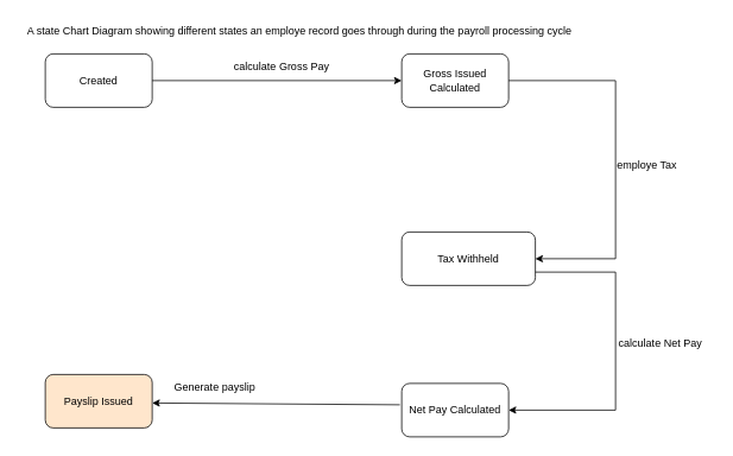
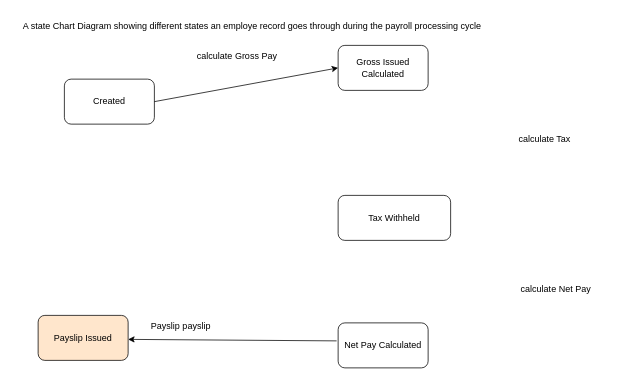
- <mxCell id="2" value="Created" style="rounded=1;whiteSpace=wrap;html=1;" vertex="1" parent="1"><mxGeometry x="50" y="60" width="120" height="60" as="geometry" /></mxCell>
+ <mxCell id="2" value="Created" style="rounded=1;whiteSpace=wrap;html=1;" vertex="1" parent="1"><mxGeometry x="85" y="105" width="120" height="60" as="geometry" /></mxCell>
- <mxCell id="9" value="" style="endArrow=classic;html=1;rounded=0;entryX=1;entryY=0.5;entryDx=0;entryDy=0;exitX=1;exitY=0.5;exitDx=0;exitDy=0;" edge="1" parent="1" source="3" target="4"><mxGeometry width="50" height="50" relative="1" as="geometry"><mxPoint x="650" y="90" as="sourcePoint" /><mxPoint x="670" y="280" as="targetPoint" /><Array as="points"><mxPoint x="690" y="90" /><mxPoint x="690" y="290" /></Array></mxGeometry></mxCell>
- <mxCell id="10" value="employe Tax" style="text;html=1;align=center;verticalAlign=middle;resizable=0;points=[];autosize=1;strokeColor=none;fillColor=none;" vertex="1" parent="1"><mxGeometry x="680" y="170" width="90" height="30" as="geometry" /></mxCell>
+ <mxCell id="10" value="calculate Tax" style="text;html=1;align=center;verticalAlign=middle;resizable=0;points=[];autosize=1;strokeColor=none;fillColor=none;" vertex="1" parent="1"><mxGeometry x="680" y="170" width="90" height="30" as="geometry" /></mxCell>
- <mxCell id="14" value="Generate payslip" style="text;html=1;align=center;verticalAlign=middle;resizable=0;points=[];autosize=1;strokeColor=none;fillColor=none;" vertex="1" parent="1"><mxGeometry x="185" y="420" width="110" height="30" as="geometry" /></mxCell>
+ <mxCell id="14" value="Payslip payslip" style="text;html=1;align=center;verticalAlign=middle;resizable=0;points=[];autosize=1;strokeColor=none;fillColor=none;" vertex="1" parent="1"><mxGeometry x="185" y="420" width="110" height="30" as="geometry" /></mxCell>
- <mxCell id="11" value="" style="endArrow=classic;html=1;rounded=0;exitX=1;exitY=0.75;exitDx=0;exitDy=0;entryX=1;entryY=0.5;entryDx=0;entryDy=0;" edge="1" parent="1" source="4" target="5"><mxGeometry width="50" height="50" relative="1" as="geometry"><mxPoint x="620" y="340" as="sourcePoint" /><mxPoint x="580" y="440" as="targetPoint" /><Array as="points"><mxPoint x="690" y="305" /><mxPoint x="690" y="460" /></Array></mxGeometry></mxCell>
